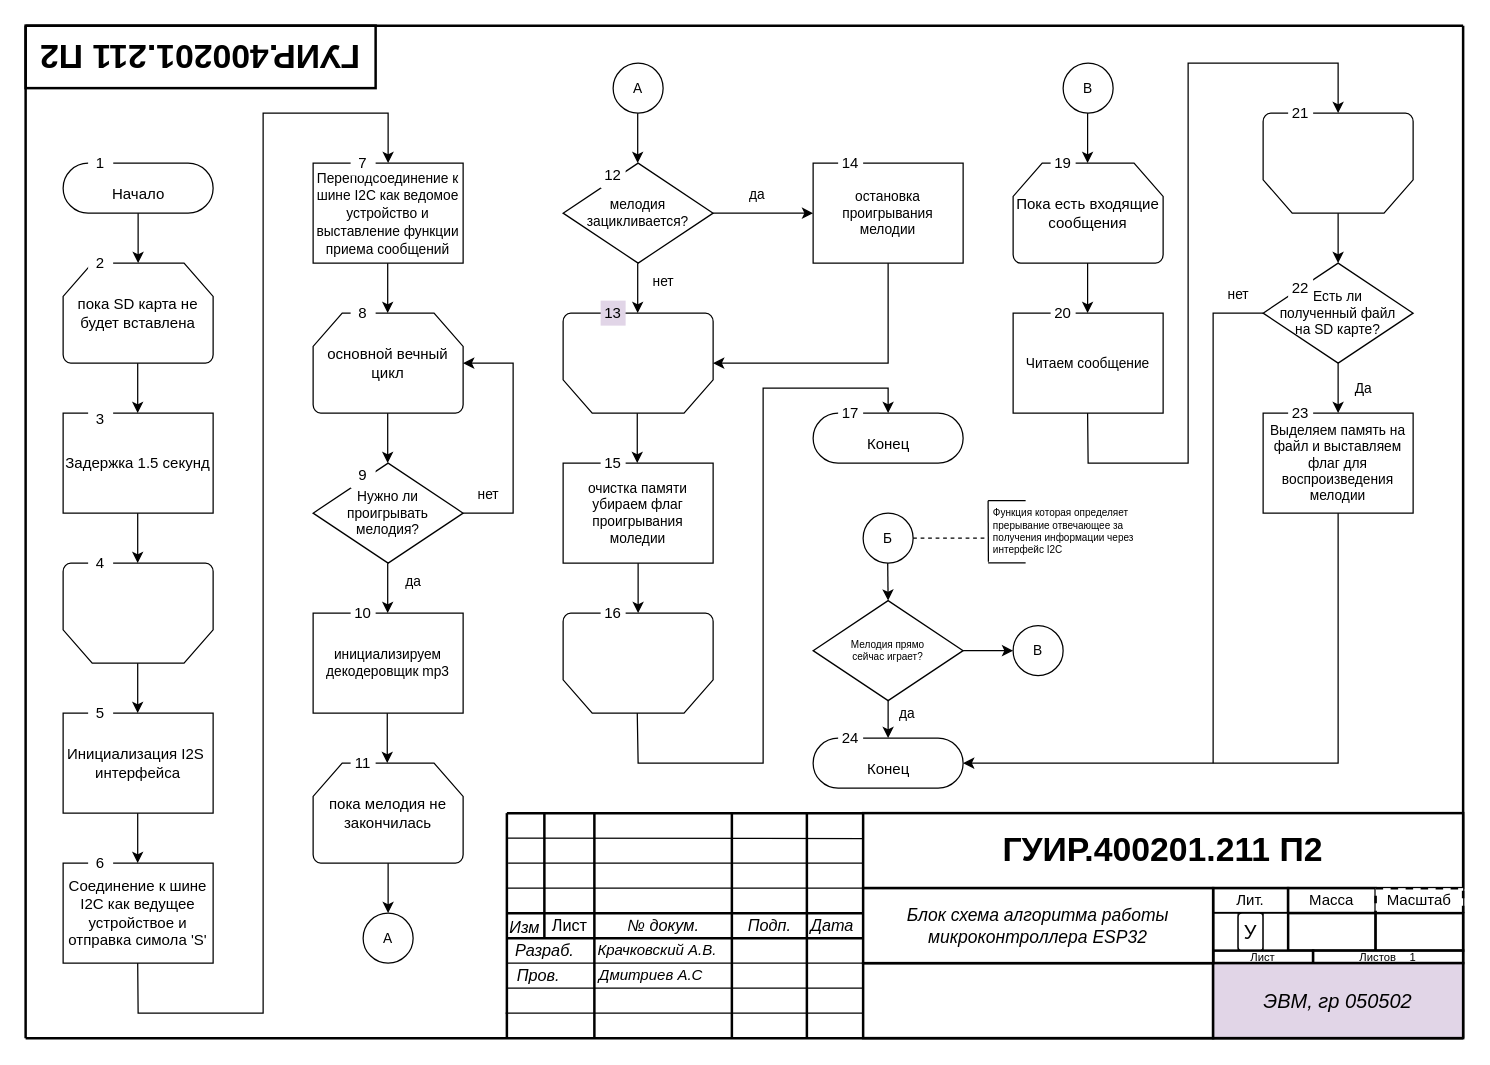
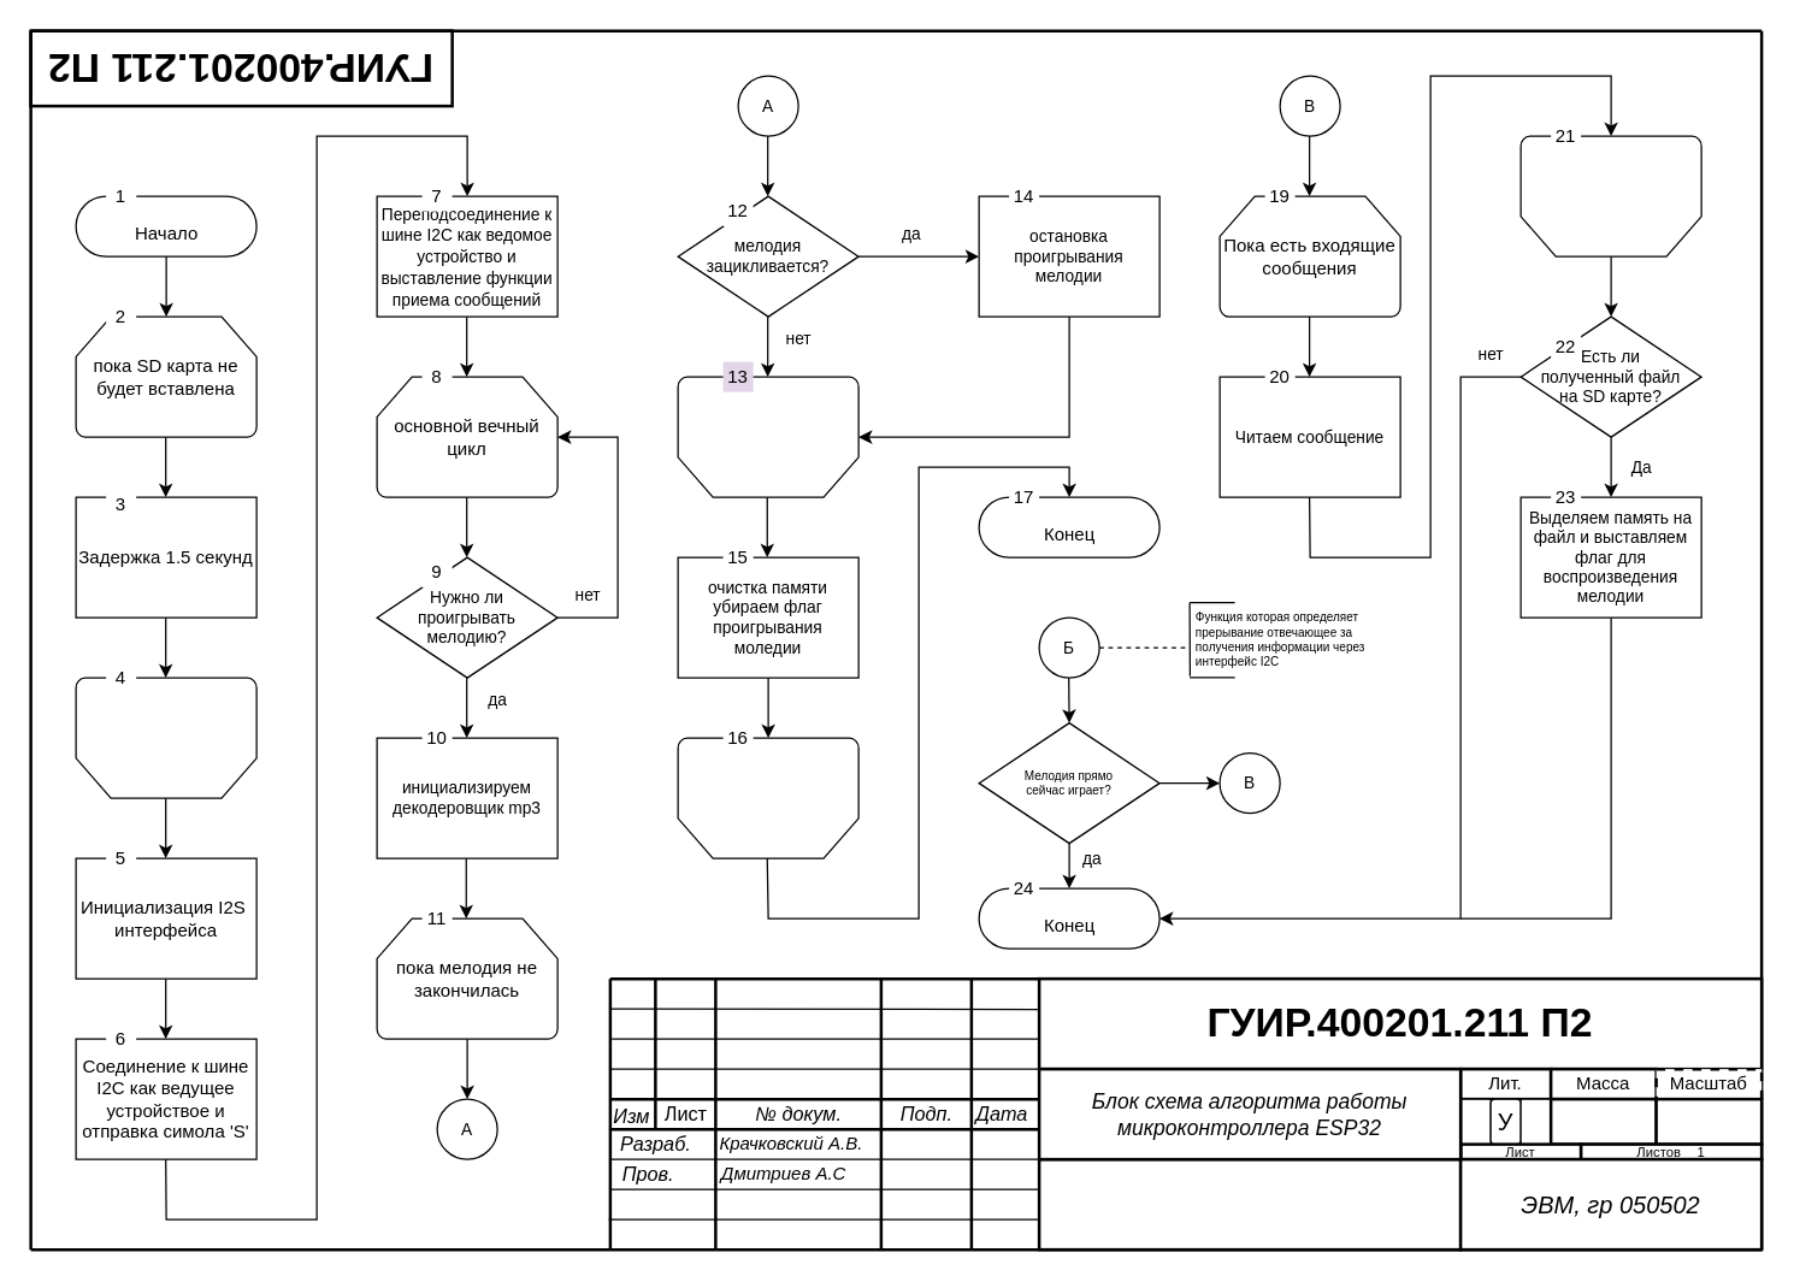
- <mxCell id="53" value="Нужно ли&lt;br&gt;проигрывать мелодия?" style="rhombus;whiteSpace=wrap;html=1;fontSize=11;" parent="1" vertex="1"><mxGeometry x="250" y="370" width="120" height="80" as="geometry" /></mxCell>
+ <mxCell id="53" value="Нужно ли&lt;br&gt;проигрывать мелодию?" style="rhombus;whiteSpace=wrap;html=1;fontSize=11;" parent="1" vertex="1"><mxGeometry x="250" y="370" width="120" height="80" as="geometry" /></mxCell>
- <mxCell id="20" value="&lt;i&gt;ЭВМ, гр 050502&lt;/i&gt;" style="rounded=0;whiteSpace=wrap;html=1;fontSize=16;strokeWidth=2;fillColor=#e1d5e7;" parent="1" vertex="1"><mxGeometry x="970" y="770" width="200" height="60" as="geometry" /></mxCell>
+ <mxCell id="20" value="&lt;i&gt;ЭВМ, гр 050502&lt;/i&gt;" style="rounded=0;whiteSpace=wrap;html=1;fontSize=16;strokeWidth=2;" parent="1" vertex="1"><mxGeometry x="970" y="770" width="200" height="60" as="geometry" /></mxCell>
